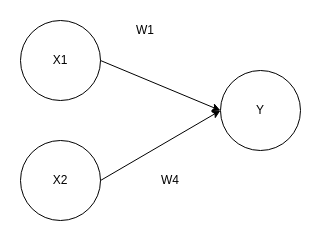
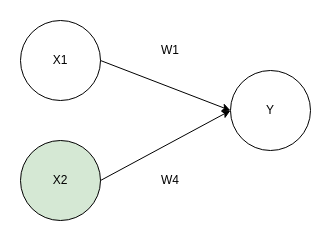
- <mxCell id="7" value="W1" style="text;html=1;strokeColor=none;fillColor=none;align=center;verticalAlign=middle;whiteSpace=wrap;rounded=0;" vertex="1" parent="1"><mxGeometry x="125" y="20" width="40" height="20" as="geometry" /></mxCell>
+ <mxCell id="7" value="W1" style="text;html=1;strokeColor=none;fillColor=none;align=center;verticalAlign=middle;whiteSpace=wrap;rounded=0;" vertex="1" parent="1"><mxGeometry x="150" y="40" width="40" height="20" as="geometry" /></mxCell>
- <mxCell id="4" value="Y" style="ellipse;whiteSpace=wrap;html=1;aspect=fixed;" vertex="1" parent="1"><mxGeometry x="220" y="70" width="80" height="80" as="geometry" /></mxCell>
+ <mxCell id="4" value="Y" style="ellipse;whiteSpace=wrap;html=1;aspect=fixed;" vertex="1" parent="1"><mxGeometry x="230" y="70" width="80" height="80" as="geometry" /></mxCell>
- <mxCell id="3" value="X2" style="ellipse;whiteSpace=wrap;html=1;aspect=fixed;" vertex="1" parent="1"><mxGeometry x="20" y="140" width="80" height="80" as="geometry" /></mxCell>
+ <mxCell id="3" value="X2" style="ellipse;whiteSpace=wrap;html=1;aspect=fixed;fillColor=#d5e8d4;" vertex="1" parent="1"><mxGeometry x="20" y="140" width="80" height="80" as="geometry" /></mxCell>
